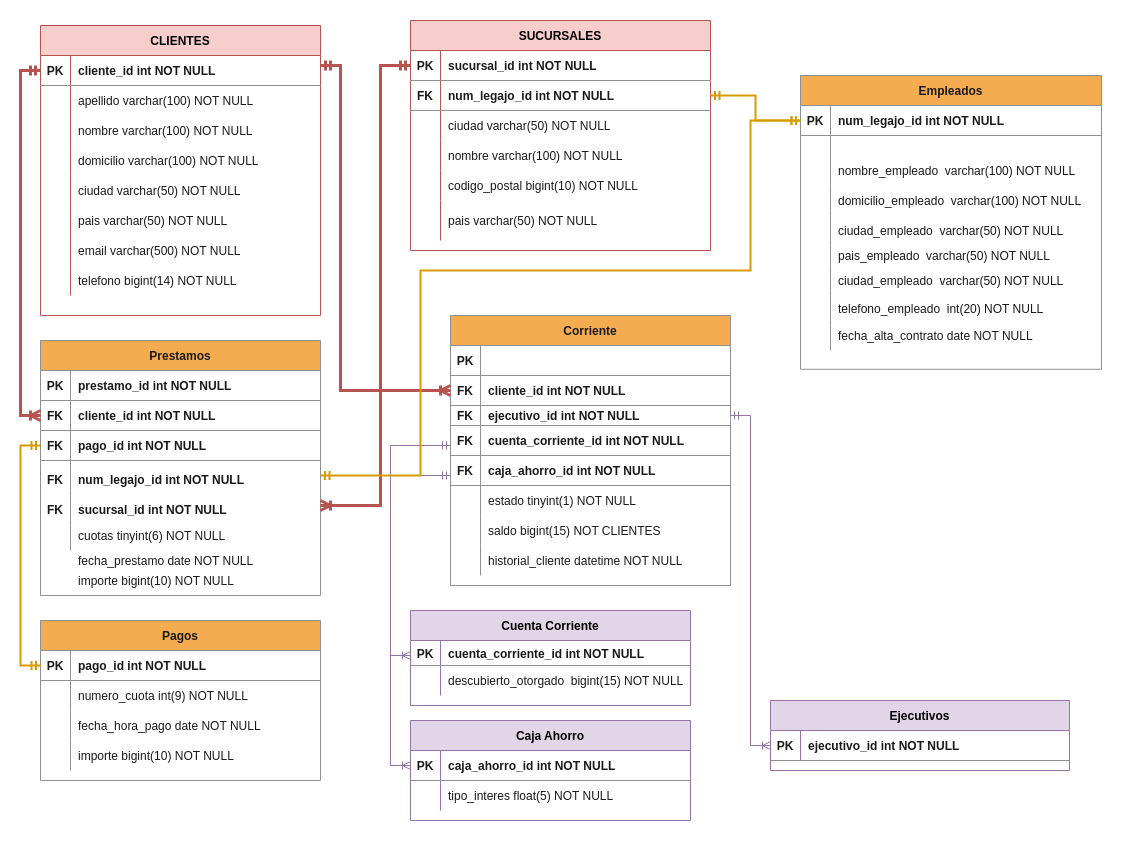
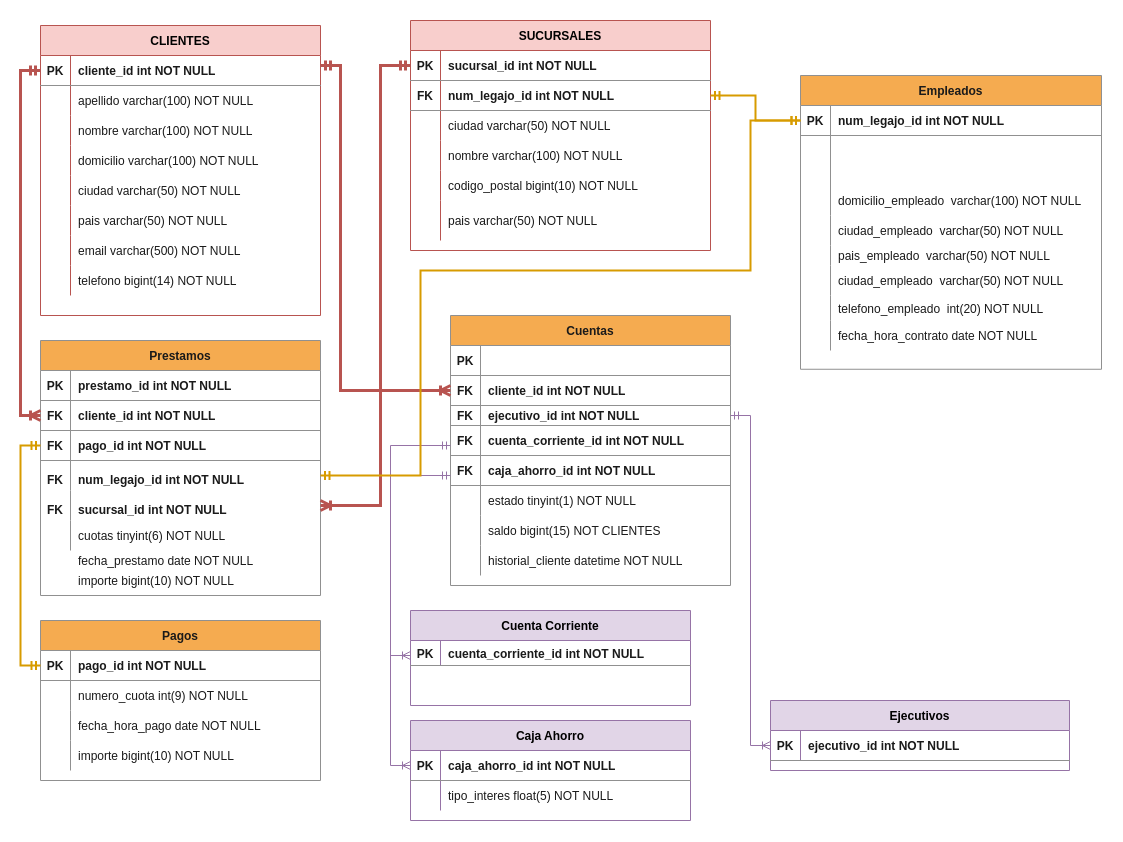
- <mxCell id="129" value="nombre_empleado  varchar(100) NOT NULL" style="shape=partialRectangle;overflow=hidden;connectable=0;fillColor=none;top=0;left=0;bottom=0;right=0;align=left;spacingLeft=6;labelBackgroundColor=none;strokeColor=#909090;fontColor=#1A1A1A;rounded=0;" parent="127" vertex="1"><mxGeometry x="30" width="271" height="30" as="geometry"><mxRectangle width="271" height="30" as="alternateBounds" /></mxGeometry></mxCell>
- <mxCell id="28" value="Corriente" style="shape=table;startSize=30;container=1;collapsible=1;childLayout=tableLayout;fixedRows=1;rowLines=0;fontStyle=1;align=center;resizeLast=1;labelBackgroundColor=none;fillColor=#F5AB50;strokeColor=#909090;fontColor=#1A1A1A;rounded=0;" parent="1" vertex="1"><mxGeometry x="450" y="315" width="280" height="270" as="geometry"><mxRectangle x="490" y="490" width="100" height="30" as="alternateBounds" /></mxGeometry></mxCell>
+ <mxCell id="28" value="Cuentas" style="shape=table;startSize=30;container=1;collapsible=1;childLayout=tableLayout;fixedRows=1;rowLines=0;fontStyle=1;align=center;resizeLast=1;labelBackgroundColor=none;fillColor=#F5AB50;strokeColor=#909090;fontColor=#1A1A1A;rounded=0;" parent="1" vertex="1"><mxGeometry x="450" y="315" width="280" height="270" as="geometry"><mxRectangle x="490" y="490" width="100" height="30" as="alternateBounds" /></mxGeometry></mxCell>
- <mxCell id="147" value="fecha_alta_contrato date NOT NULL" style="shape=partialRectangle;overflow=hidden;connectable=0;fillColor=none;top=0;left=0;bottom=0;right=0;align=left;spacingLeft=6;labelBackgroundColor=none;strokeColor=#909090;fontColor=#1A1A1A;rounded=0;" parent="145" vertex="1"><mxGeometry x="30" width="271" height="30" as="geometry"><mxRectangle width="271" height="30" as="alternateBounds" /></mxGeometry></mxCell>
+ <mxCell id="147" value="fecha_hora_contrato date NOT NULL" style="shape=partialRectangle;overflow=hidden;connectable=0;fillColor=none;top=0;left=0;bottom=0;right=0;align=left;spacingLeft=6;labelBackgroundColor=none;strokeColor=#909090;fontColor=#1A1A1A;rounded=0;" parent="145" vertex="1"><mxGeometry x="30" width="271" height="30" as="geometry"><mxRectangle width="271" height="30" as="alternateBounds" /></mxGeometry></mxCell>
- <mxCell id="58" value="descubierto_otorgado  bigint(15) NOT NULL" style="shape=partialRectangle;overflow=hidden;connectable=0;fillColor=none;top=0;left=0;bottom=0;right=0;align=left;spacingLeft=6;labelBackgroundColor=none;strokeColor=#909090;fontColor=#1A1A1A;rounded=0;" parent="56" vertex="1"><mxGeometry x="30" width="250" height="30" as="geometry"><mxRectangle width="250" height="30" as="alternateBounds" /></mxGeometry></mxCell>
